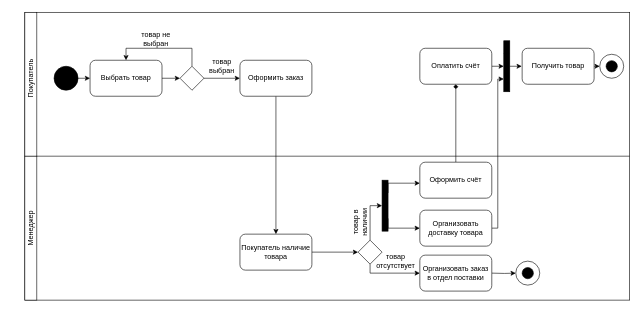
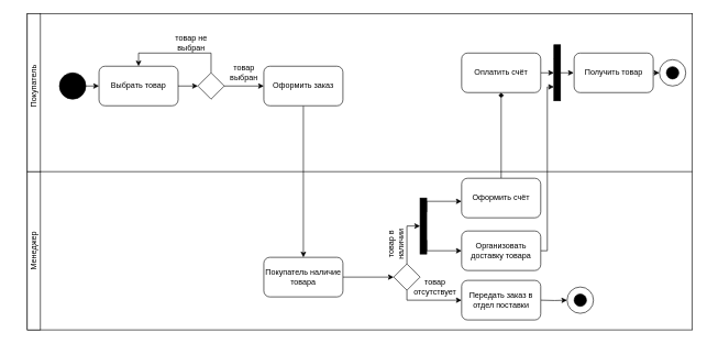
- <mxCell id="9" value="товар не выбран" style="text;html=1;strokeColor=none;fillColor=none;align=center;verticalAlign=middle;whiteSpace=wrap;rounded=0;" parent="1" vertex="1"><mxGeometry x="229" y="50" width="60" height="30" as="geometry" /></mxCell>
+ <mxCell id="9" value="товар не выбран" style="text;html=1;strokeColor=none;fillColor=none;align=center;verticalAlign=middle;whiteSpace=wrap;rounded=0;" parent="1" vertex="1"><mxGeometry x="259" y="50" width="60" height="30" as="geometry" /></mxCell>
- <mxCell id="40" value="Организовать заказ в отдел поставки" style="rounded=1;whiteSpace=wrap;html=1;" vertex="1" parent="1"><mxGeometry x="699" y="424.99" width="120" height="60" as="geometry" /></mxCell>
+ <mxCell id="40" value="Передать заказ в отдел поставки" style="rounded=1;whiteSpace=wrap;html=1;" vertex="1" parent="1"><mxGeometry x="699" y="424.99" width="120" height="60" as="geometry" /></mxCell>
